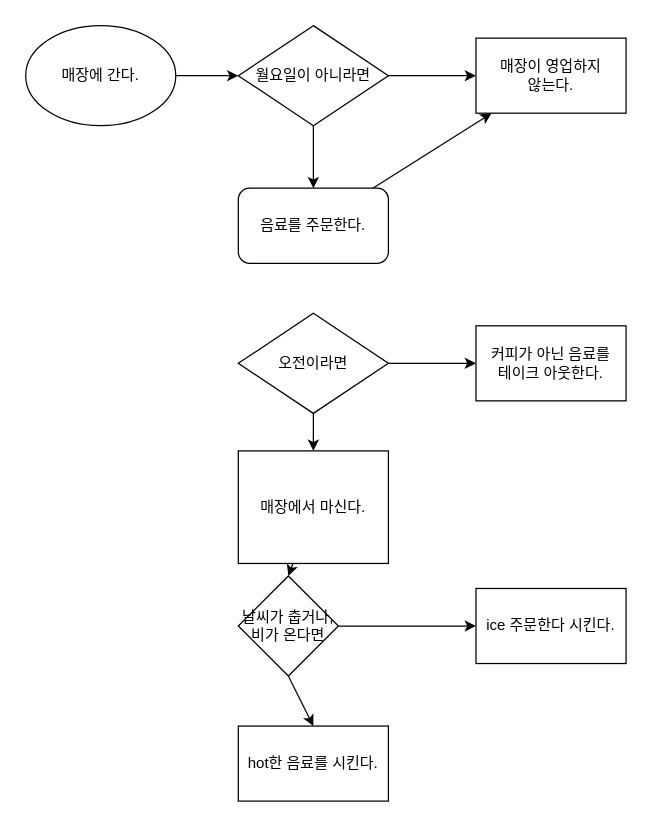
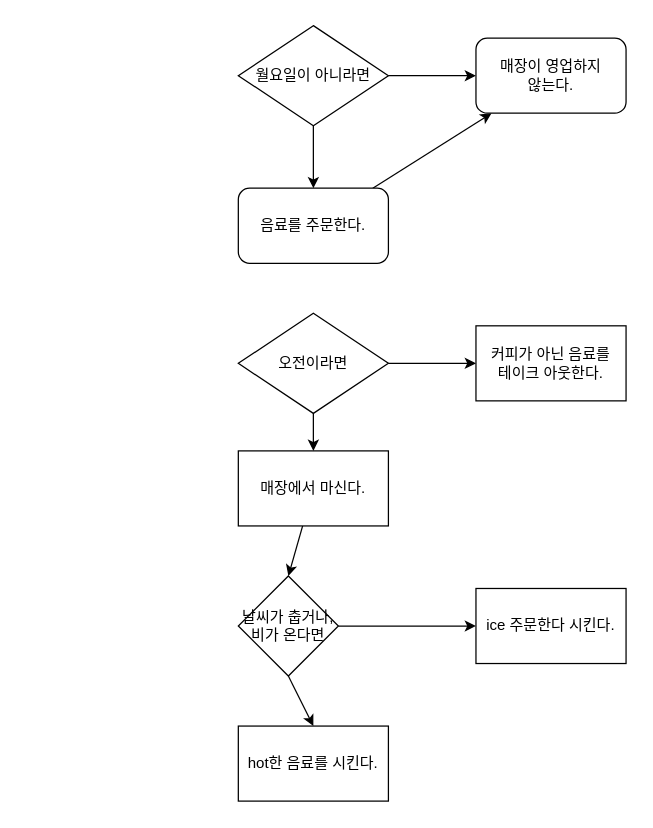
- <mxCell id="3" value="매장에 간다." style="ellipse;whiteSpace=wrap;html=1;" vertex="1" parent="1"><mxGeometry x="20" y="20" width="120" height="80" as="geometry" /></mxCell>
- <mxCell id="2" style="edgeStyle=none;html=1;entryX=0;entryY=0.5;entryDx=0;entryDy=0;" edge="1" parent="1" source="3" target="6"><mxGeometry relative="1" as="geometry" /></mxCell>
- <mxCell id="9" value="매장이 영업하지&lt;br&gt;않는다." style="rounded=0;whiteSpace=wrap;html=1;" vertex="1" parent="1"><mxGeometry x="380" y="30" width="120" height="60" as="geometry" /></mxCell>
+ <mxCell id="9" value="매장이 영업하지&lt;br&gt;않는다." style="whiteSpace=wrap;html=1;rounded=1;" vertex="1" parent="1"><mxGeometry x="380" y="30" width="120" height="60" as="geometry" /></mxCell>
- <mxCell id="14" value="&lt;span&gt;매장에서 마신다.&lt;/span&gt;" style="rounded=0;whiteSpace=wrap;html=1;" vertex="1" parent="1"><mxGeometry x="190" y="360" width="120" height="90" as="geometry" /></mxCell>
+ <mxCell id="14" value="&lt;span&gt;매장에서 마신다.&lt;/span&gt;" style="rounded=0;whiteSpace=wrap;html=1;" vertex="1" parent="1"><mxGeometry x="190" y="360" width="120" height="60" as="geometry" /></mxCell>
